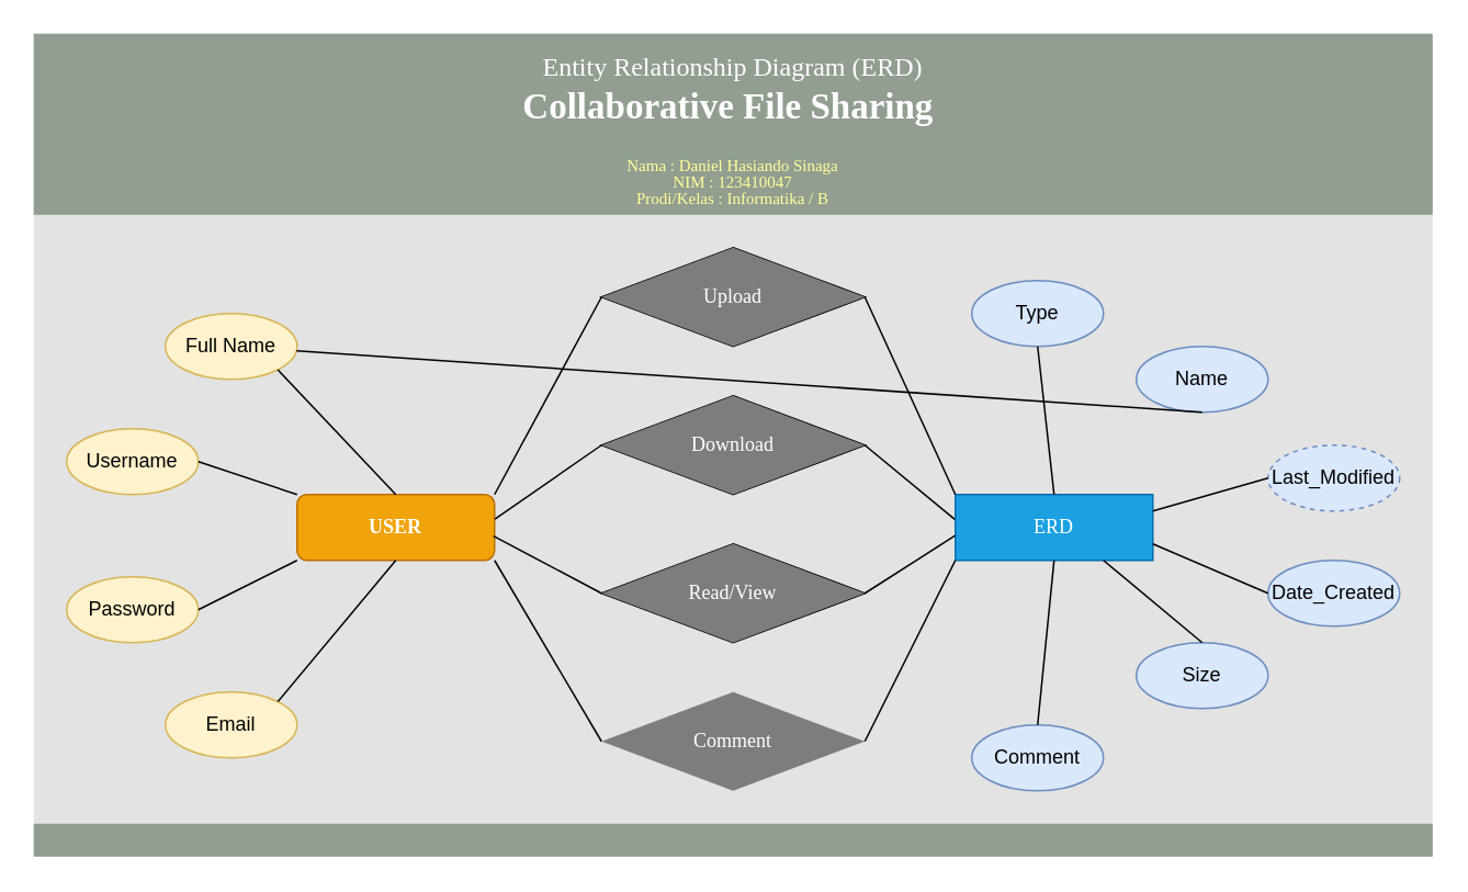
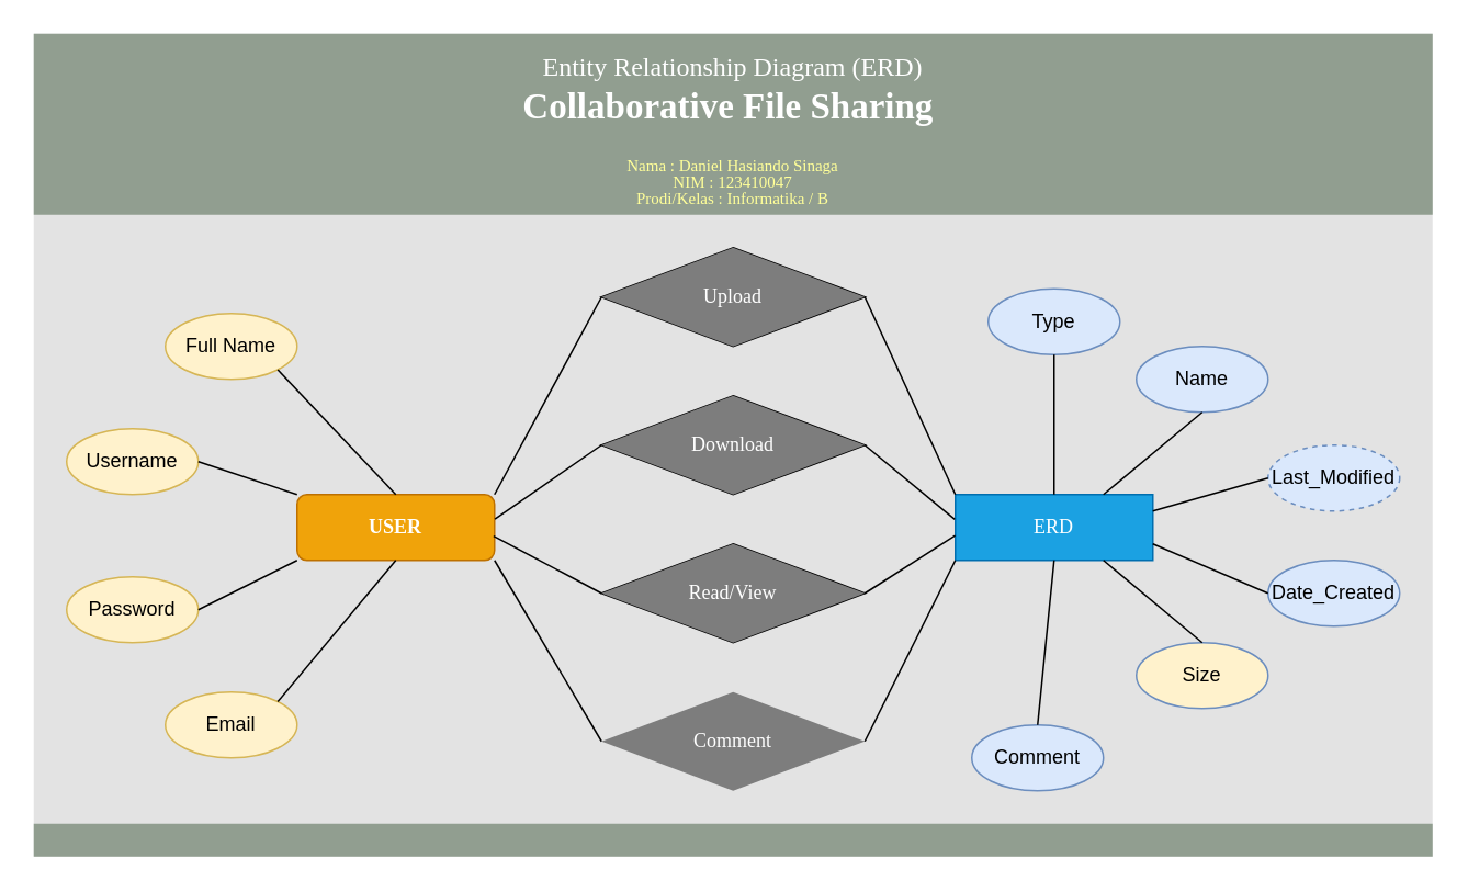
- <mxCell id="14" value="Type" style="ellipse;whiteSpace=wrap;html=1;rounded=0;fillColor=#dae8fc;strokeColor=#6c8ebf;" vertex="1" parent="5"><mxGeometry x="550" y="20" width="80" height="40" as="geometry" /></mxCell>
+ <mxCell id="14" value="Type" style="ellipse;whiteSpace=wrap;html=1;rounded=0;fillColor=#dae8fc;strokeColor=#6c8ebf;" vertex="1" parent="5"><mxGeometry x="560" y="25" width="80" height="40" as="geometry" /></mxCell>
- <mxCell id="32" value="" style="endArrow=none;html=1;exitX=0.5;exitY=1;exitDx=0;exitDy=0;" edge="1" parent="5" source="15" target="8"><mxGeometry width="50" height="50" relative="1" as="geometry"><mxPoint x="460" y="180" as="sourcePoint" /><mxPoint x="510" y="130" as="targetPoint" /></mxGeometry></mxCell>
+ <mxCell id="32" value="" style="endArrow=none;html=1;entryX=0.75;entryY=0;entryDx=0;entryDy=0;exitX=0.5;exitY=1;exitDx=0;exitDy=0;" edge="1" parent="5" source="15" target="12"><mxGeometry width="50" height="50" relative="1" as="geometry"><mxPoint x="460" y="180" as="sourcePoint" /><mxPoint x="510" y="130" as="targetPoint" /></mxGeometry></mxCell>
- <mxCell id="17" value="Size" style="ellipse;whiteSpace=wrap;html=1;rounded=0;fillColor=#dae8fc;strokeColor=#6c8ebf;" vertex="1" parent="5"><mxGeometry x="650" y="240" width="80" height="40" as="geometry" /></mxCell>
+ <mxCell id="17" value="Size" style="ellipse;whiteSpace=wrap;html=1;rounded=0;fillColor=#fff2cc;strokeColor=#6c8ebf;" vertex="1" parent="5"><mxGeometry x="650" y="240" width="80" height="40" as="geometry" /></mxCell>
